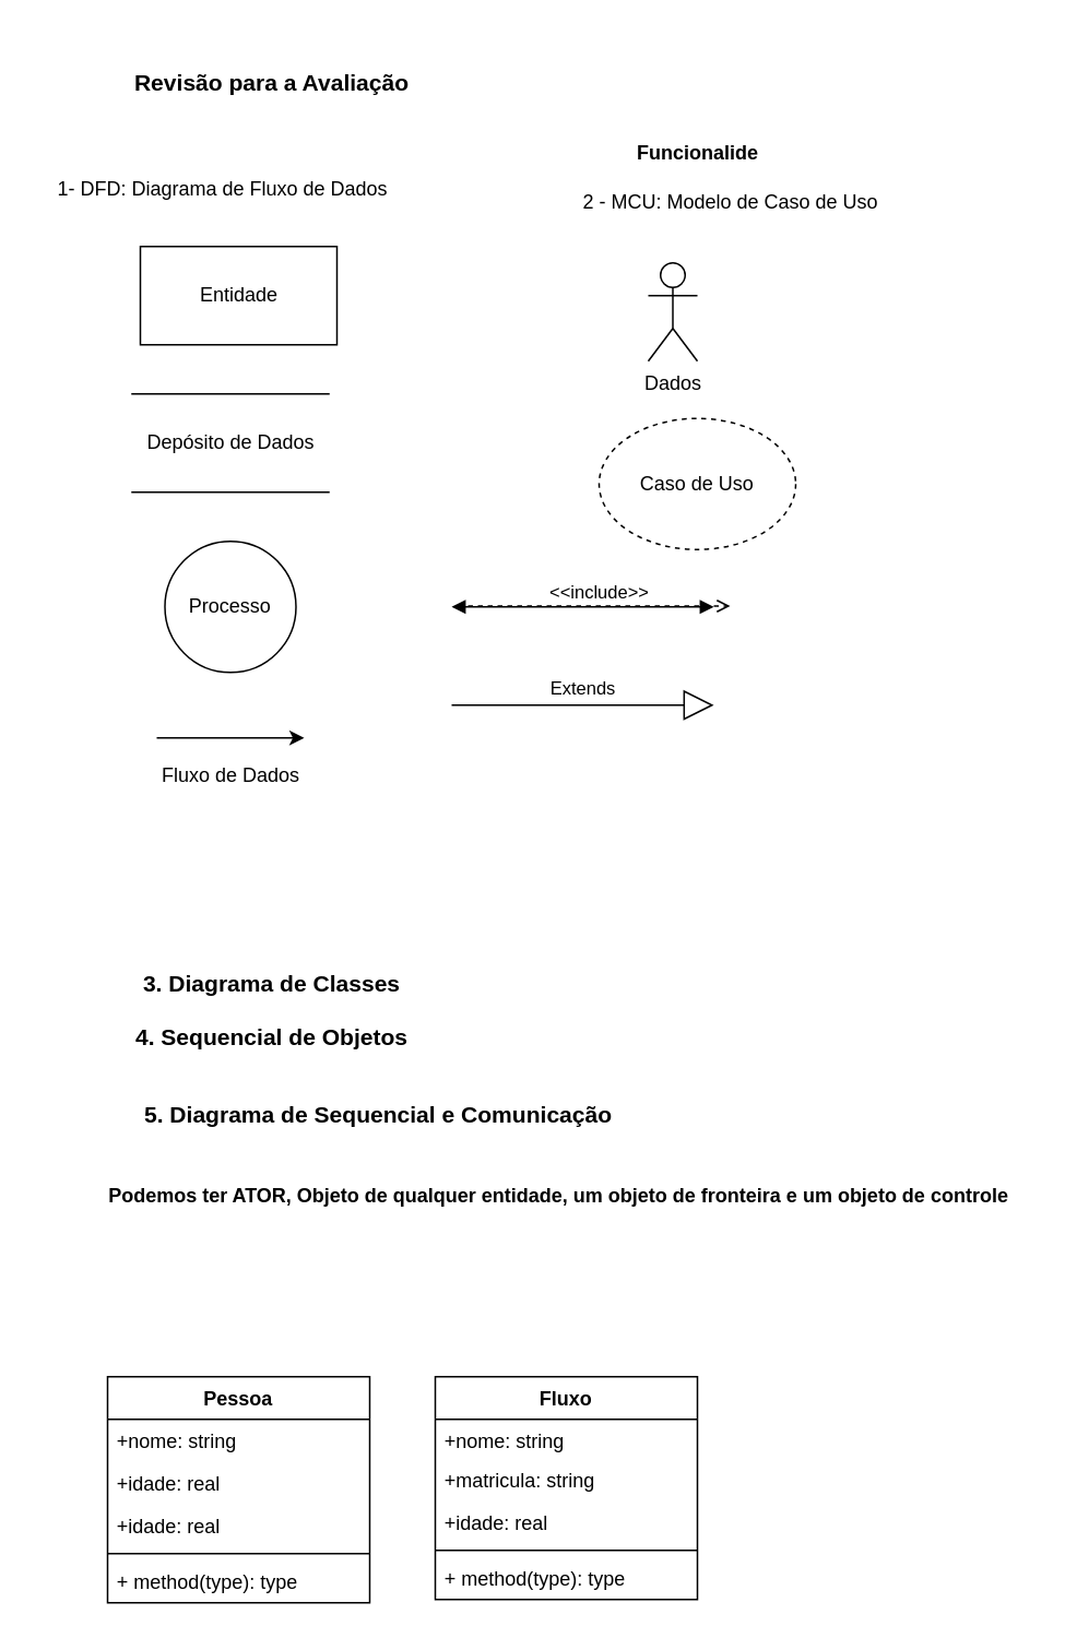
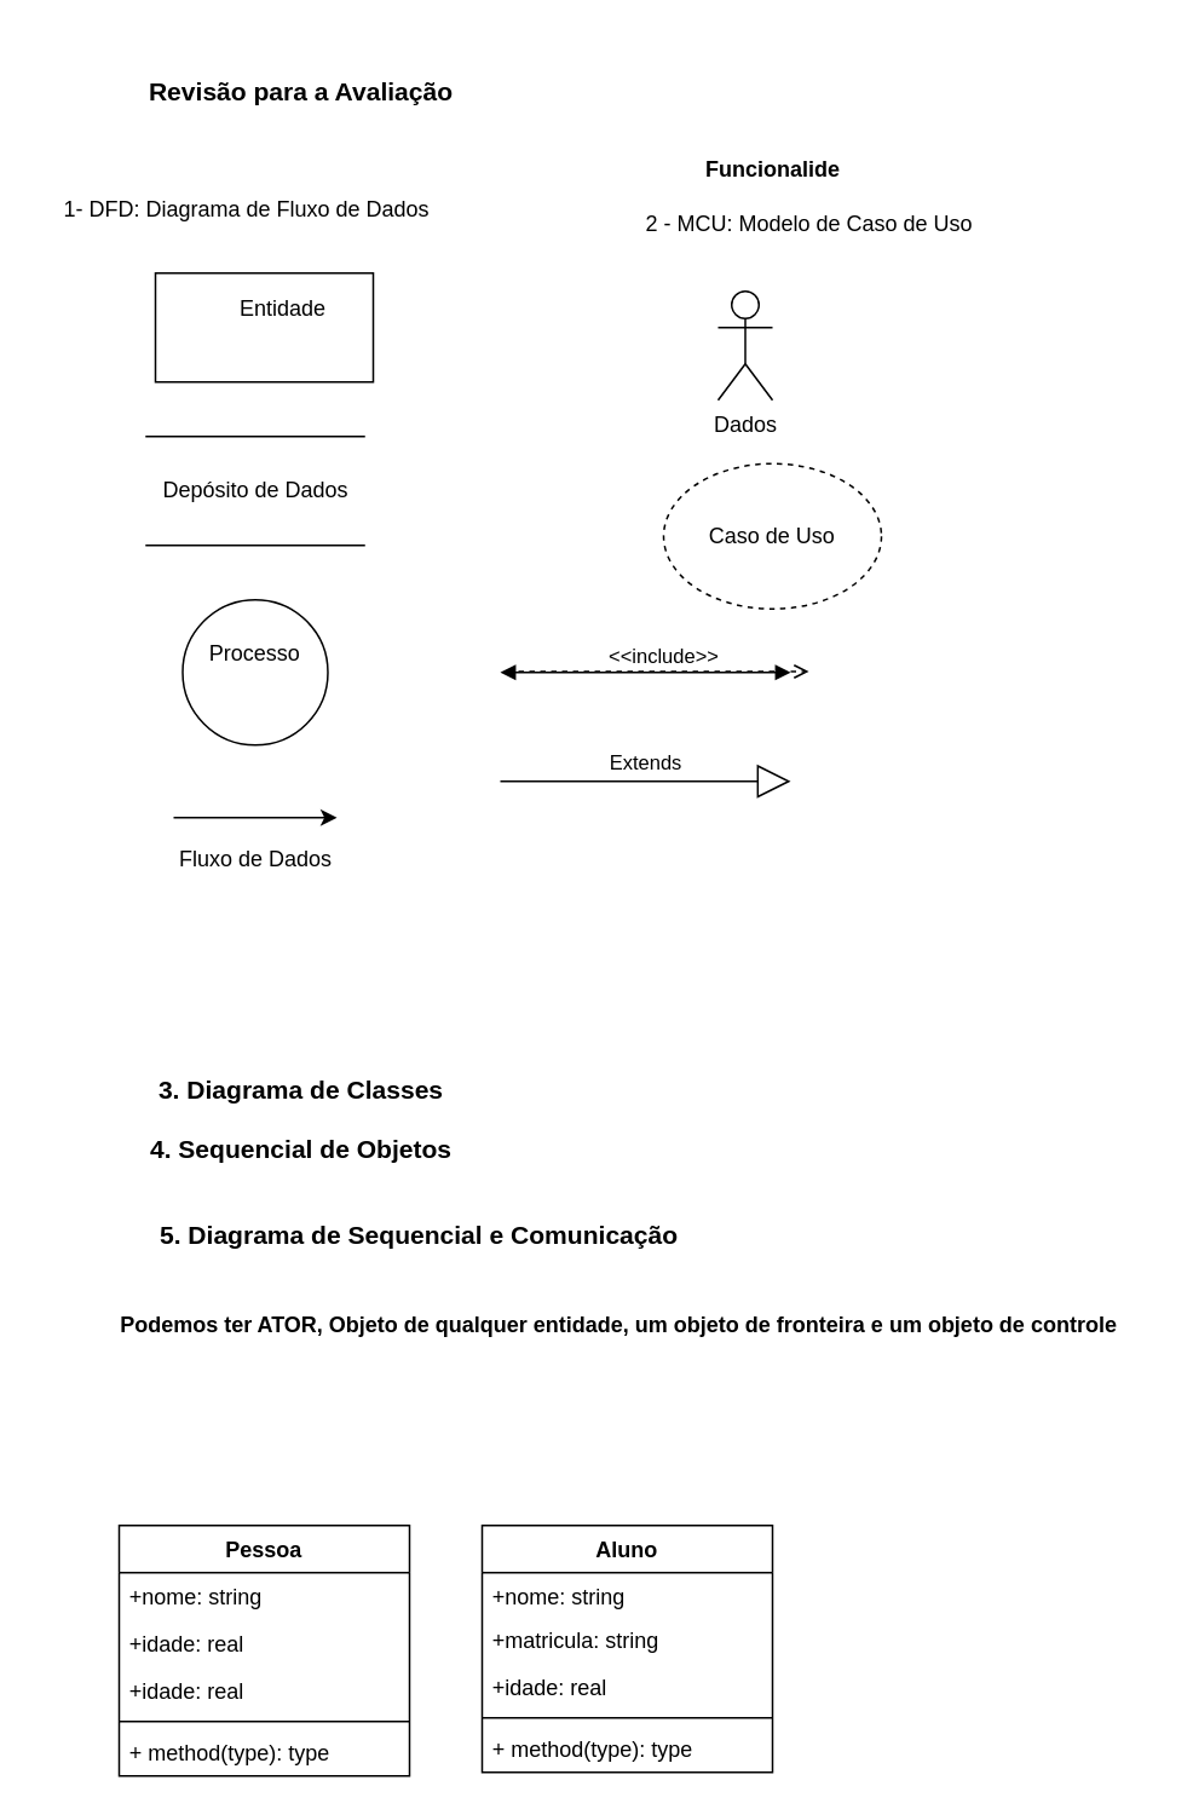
- <mxCell id="5" value="&lt;div&gt;Entidade&lt;/div&gt;" style="text;html=1;align=center;verticalAlign=middle;resizable=0;points=[];autosize=1;strokeColor=none;fillColor=none;" vertex="1" parent="1"><mxGeometry x="110" y="165" width="70" height="30" as="geometry" /></mxCell>
+ <mxCell id="5" value="&lt;div&gt;Entidade&lt;/div&gt;" style="text;html=1;align=center;verticalAlign=middle;resizable=0;points=[];autosize=1;strokeColor=none;fillColor=none;" vertex="1" parent="1"><mxGeometry x="120" y="155" width="70" height="30" as="geometry" /></mxCell>
- <mxCell id="10" value="Processo" style="text;html=1;strokeColor=none;fillColor=none;align=center;verticalAlign=middle;whiteSpace=wrap;rounded=0;" vertex="1" parent="1"><mxGeometry x="110" y="355" width="60" height="30" as="geometry" /></mxCell>
+ <mxCell id="10" value="Processo" style="text;html=1;strokeColor=none;fillColor=none;align=center;verticalAlign=middle;whiteSpace=wrap;rounded=0;" vertex="1" parent="1"><mxGeometry x="110" y="345" width="60" height="30" as="geometry" /></mxCell>
- <mxCell id="26" value="Fluxo" style="swimlane;fontStyle=1;align=center;verticalAlign=top;childLayout=stackLayout;horizontal=1;startSize=26;horizontalStack=0;resizeParent=1;resizeParentMax=0;resizeLast=0;collapsible=1;marginBottom=0;whiteSpace=wrap;html=1;" vertex="1" parent="1"><mxGeometry x="265" y="840" width="160" height="136" as="geometry" /></mxCell>
+ <mxCell id="26" value="Aluno" style="swimlane;fontStyle=1;align=center;verticalAlign=top;childLayout=stackLayout;horizontal=1;startSize=26;horizontalStack=0;resizeParent=1;resizeParentMax=0;resizeLast=0;collapsible=1;marginBottom=0;whiteSpace=wrap;html=1;" vertex="1" parent="1"><mxGeometry x="265" y="840" width="160" height="136" as="geometry" /></mxCell>
